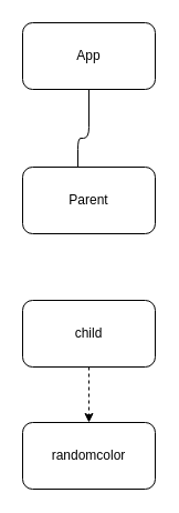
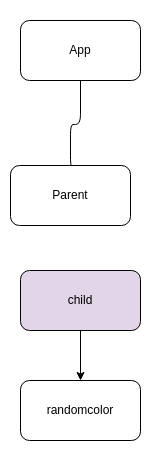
- <mxCell id="4" value="Parent" style="rounded=1;whiteSpace=wrap;html=1;" vertex="1" parent="1"><mxGeometry x="20" y="150" width="120" height="60" as="geometry" /></mxCell>
+ <mxCell id="4" value="Parent" style="rounded=1;whiteSpace=wrap;html=1;" vertex="1" parent="1"><mxGeometry x="10" y="165" width="120" height="60" as="geometry" /></mxCell>
- <mxCell id="6" value="child" style="rounded=1;whiteSpace=wrap;html=1;" vertex="1" parent="1"><mxGeometry x="20" y="270" width="120" height="60" as="geometry" /></mxCell>
+ <mxCell id="6" value="child" style="rounded=1;whiteSpace=wrap;html=1;fillColor=#e1d5e7;" vertex="1" parent="1"><mxGeometry x="20" y="270" width="120" height="60" as="geometry" /></mxCell>
- <mxCell id="5" style="edgeStyle=orthogonalEdgeStyle;html=1;exitX=0.5;exitY=1;exitDx=0;exitDy=0;dashed=1;" edge="1" parent="1" source="6" target="7"><mxGeometry relative="1" as="geometry" /></mxCell>
+ <mxCell id="5" style="edgeStyle=orthogonalEdgeStyle;html=1;exitX=0.5;exitY=1;exitDx=0;exitDy=0;" edge="1" parent="1" source="6" target="7"><mxGeometry relative="1" as="geometry" /></mxCell>
